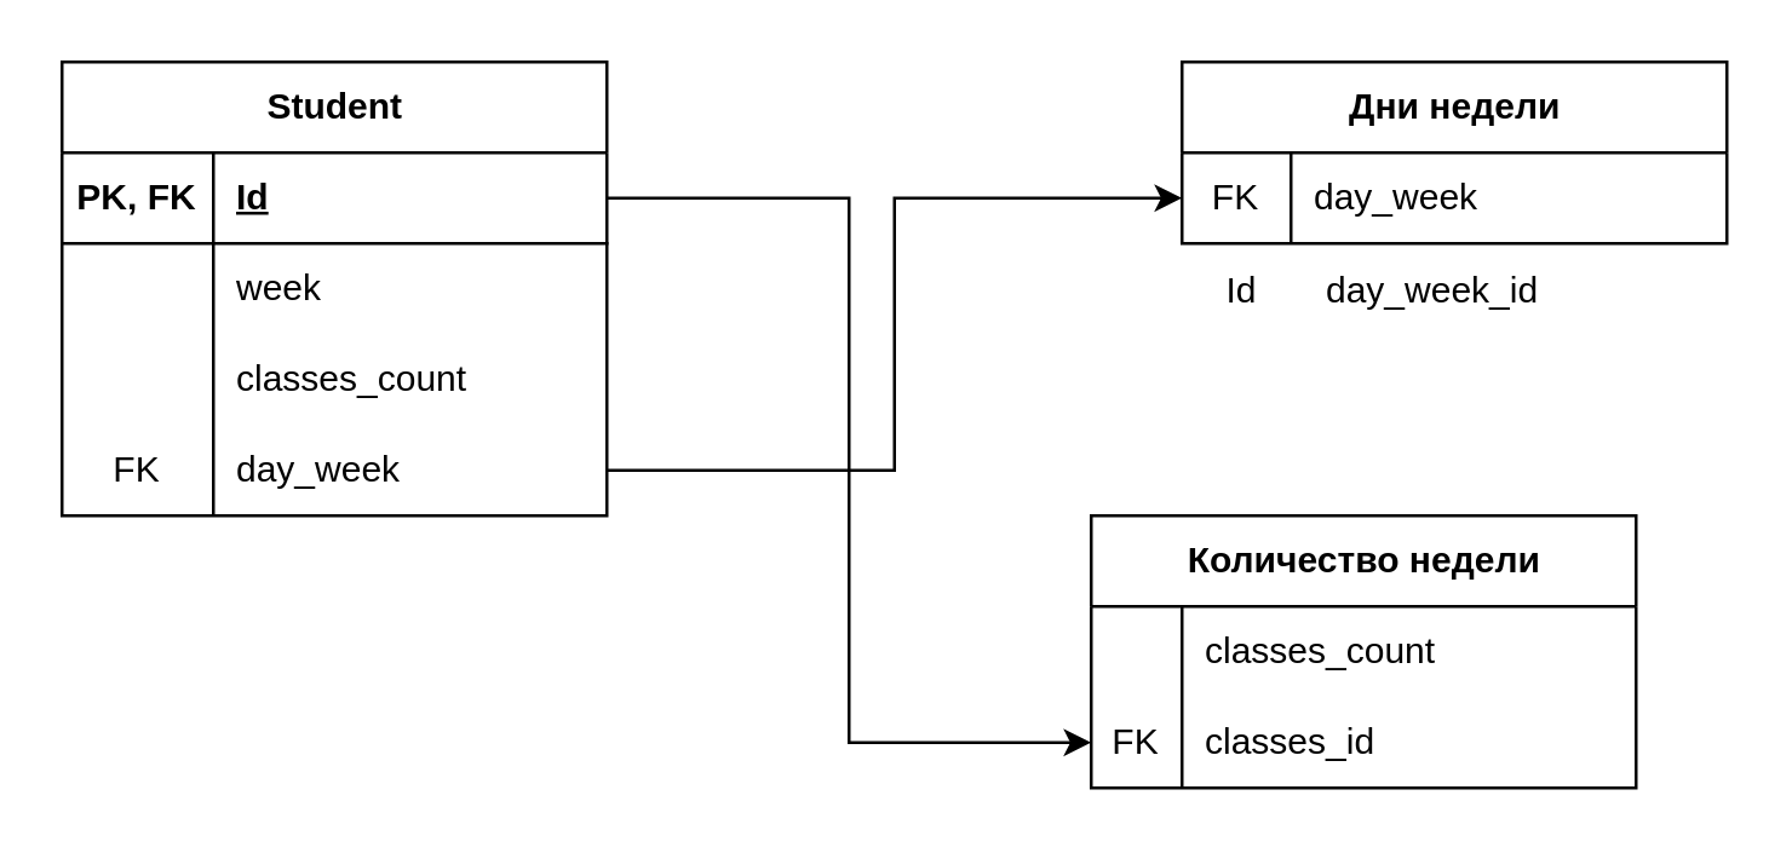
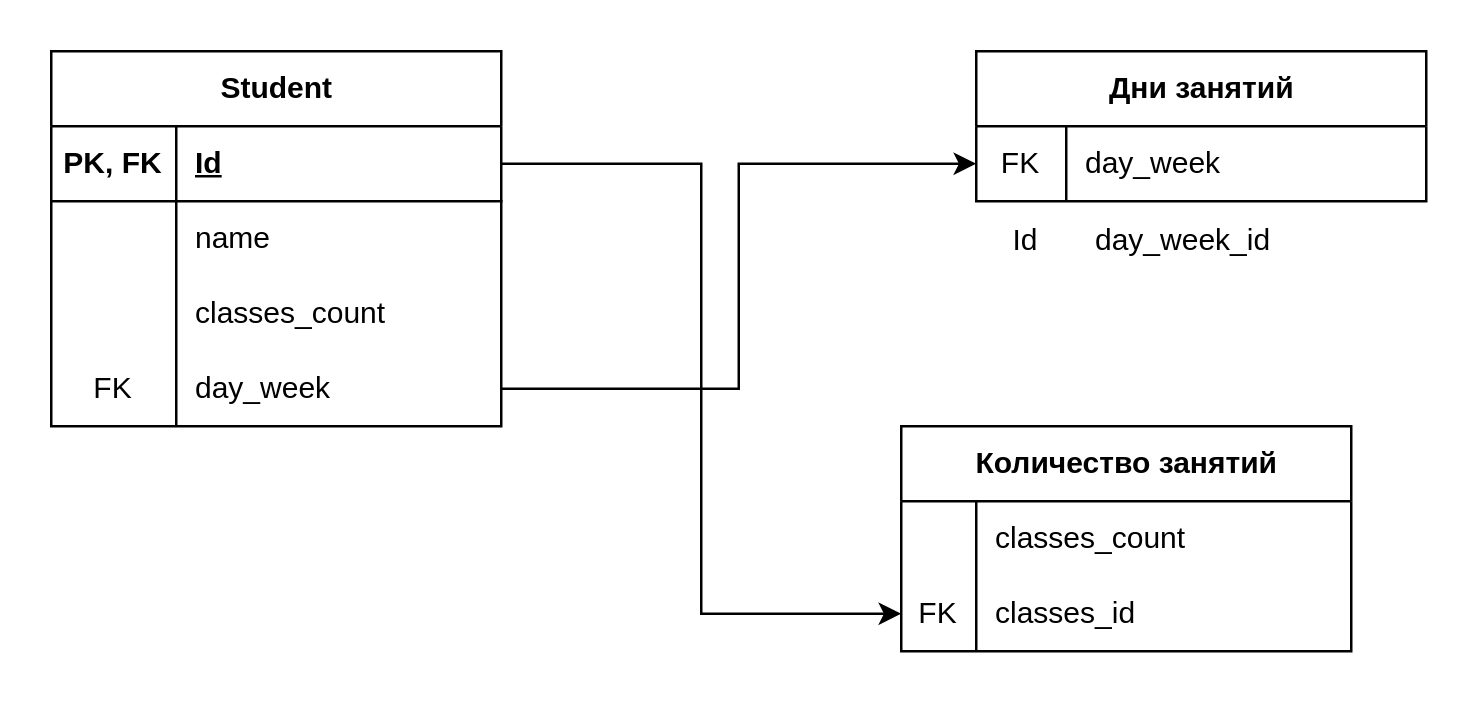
- <mxCell id="25" value="Дни недели" style="shape=table;startSize=30;container=1;collapsible=1;childLayout=tableLayout;fixedRows=1;rowLines=0;fontStyle=1;align=center;resizeLast=1;html=1;" vertex="1" parent="24"><mxGeometry width="180" height="60" as="geometry" /></mxCell>
+ <mxCell id="25" value="Дни занятий" style="shape=table;startSize=30;container=1;collapsible=1;childLayout=tableLayout;fixedRows=1;rowLines=0;fontStyle=1;align=center;resizeLast=1;html=1;" vertex="1" parent="24"><mxGeometry width="180" height="60" as="geometry" /></mxCell>
- <mxCell id="9" value="week" style="shape=partialRectangle;connectable=0;fillColor=none;top=0;left=0;bottom=0;right=0;align=left;spacingLeft=6;overflow=hidden;whiteSpace=wrap;html=1;" vertex="1" parent="7"><mxGeometry x="50" width="130" height="30" as="geometry"><mxRectangle width="130" height="30" as="alternateBounds" /></mxGeometry></mxCell>
+ <mxCell id="9" value="name" style="shape=partialRectangle;connectable=0;fillColor=none;top=0;left=0;bottom=0;right=0;align=left;spacingLeft=6;overflow=hidden;whiteSpace=wrap;html=1;" vertex="1" parent="7"><mxGeometry x="50" width="130" height="30" as="geometry"><mxRectangle width="130" height="30" as="alternateBounds" /></mxGeometry></mxCell>
- <mxCell id="17" value="Количество недели" style="shape=table;startSize=30;container=1;collapsible=1;childLayout=tableLayout;fixedRows=1;rowLines=0;fontStyle=1;align=center;resizeLast=1;html=1;" vertex="1" parent="1"><mxGeometry x="360" y="170" width="180" height="90" as="geometry" /></mxCell>
+ <mxCell id="17" value="Количество занятий" style="shape=table;startSize=30;container=1;collapsible=1;childLayout=tableLayout;fixedRows=1;rowLines=0;fontStyle=1;align=center;resizeLast=1;html=1;" vertex="1" parent="1"><mxGeometry x="360" y="170" width="180" height="90" as="geometry" /></mxCell>
